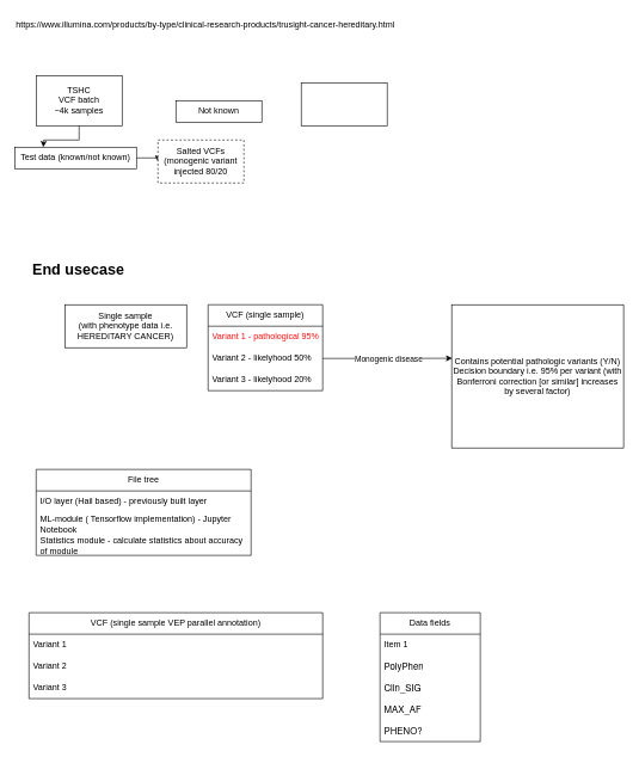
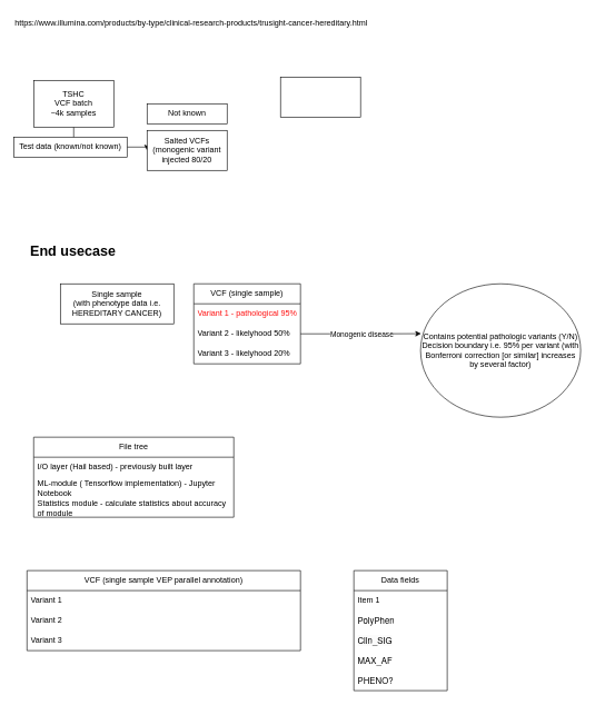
- <mxCell id="3" value="TSHC&lt;br&gt;VCF batch&lt;br&gt;~4k samples" style="rounded=0;whiteSpace=wrap;html=1;" parent="1" vertex="1"><mxGeometry x="50" y="105" width="120" height="70" as="geometry" /></mxCell>
+ <mxCell id="3" value="TSHC&lt;br&gt;VCF batch&lt;br&gt;~4k samples" style="rounded=0;whiteSpace=wrap;html=1;" parent="1" vertex="1"><mxGeometry x="50" y="120" width="120" height="70" as="geometry" /></mxCell>
- <mxCell id="17" value="Not known" style="rounded=0;whiteSpace=wrap;html=1;" parent="1" vertex="1"><mxGeometry x="245" y="140" width="120" height="30" as="geometry" /></mxCell>
+ <mxCell id="17" value="Not known" style="rounded=0;whiteSpace=wrap;html=1;" parent="1" vertex="1"><mxGeometry x="220" y="155" width="120" height="30" as="geometry" /></mxCell>
- <mxCell id="22" value="Salted VCFs (monogenic variant injected 80/20" style="rounded=0;whiteSpace=wrap;html=1;dashed=1;" parent="1" vertex="1"><mxGeometry x="220" y="195" width="120" height="60" as="geometry" /></mxCell>
+ <mxCell id="22" value="Salted VCFs (monogenic variant injected 80/20" style="rounded=0;whiteSpace=wrap;html=1;" parent="1" vertex="1"><mxGeometry x="220" y="195" width="120" height="60" as="geometry" /></mxCell>
- <mxCell id="9" value="Contains potential pathologic variants (Y/N)&lt;br&gt;Decision boundary i.e. 95% per variant (with Bonferroni correction [or similar] increases by several factor)" style="rounded=0;whiteSpace=wrap;html=1;" parent="1" vertex="1"><mxGeometry x="630" y="425" width="240" height="200" as="geometry" /></mxCell>
+ <mxCell id="9" value="Contains potential pathologic variants (Y/N)&lt;br&gt;Decision boundary i.e. 95% per variant (with Bonferroni correction [or similar] increases by several factor)" style="ellipse;whiteSpace=wrap;html=1;" parent="1" vertex="1"><mxGeometry x="630" y="425" width="240" height="200" as="geometry" /></mxCell>
